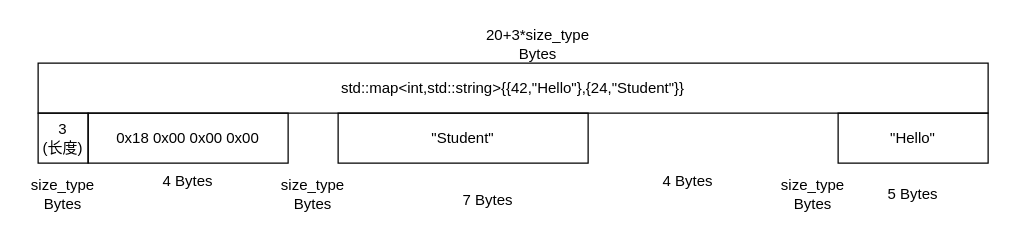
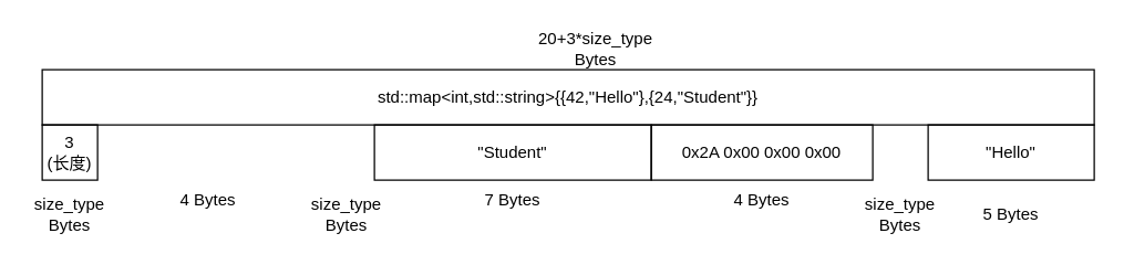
- <mxCell id="4" value="0x18 0x00 0x00 0x00" style="rounded=0;whiteSpace=wrap;html=1;fillColor=none;" parent="1" vertex="1"><mxGeometry x="70" y="90" width="160" height="40" as="geometry" /></mxCell>
+ <mxCell id="8" value="0x2A 0x00 0x00 0x00" style="rounded=0;whiteSpace=wrap;html=1;fillColor=none;" parent="1" vertex="1"><mxGeometry x="470" y="90" width="160" height="40" as="geometry" /></mxCell>
- <mxCell id="12" value="7 Bytes" style="text;html=1;strokeColor=none;fillColor=none;align=center;verticalAlign=middle;whiteSpace=wrap;rounded=0;" parent="1" vertex="1"><mxGeometry x="360" y="145" width="60" height="30" as="geometry" /></mxCell>
+ <mxCell id="12" value="7 Bytes" style="text;html=1;strokeColor=none;fillColor=none;align=center;verticalAlign=middle;whiteSpace=wrap;rounded=0;" parent="1" vertex="1"><mxGeometry x="340" y="130" width="60" height="30" as="geometry" /></mxCell>
